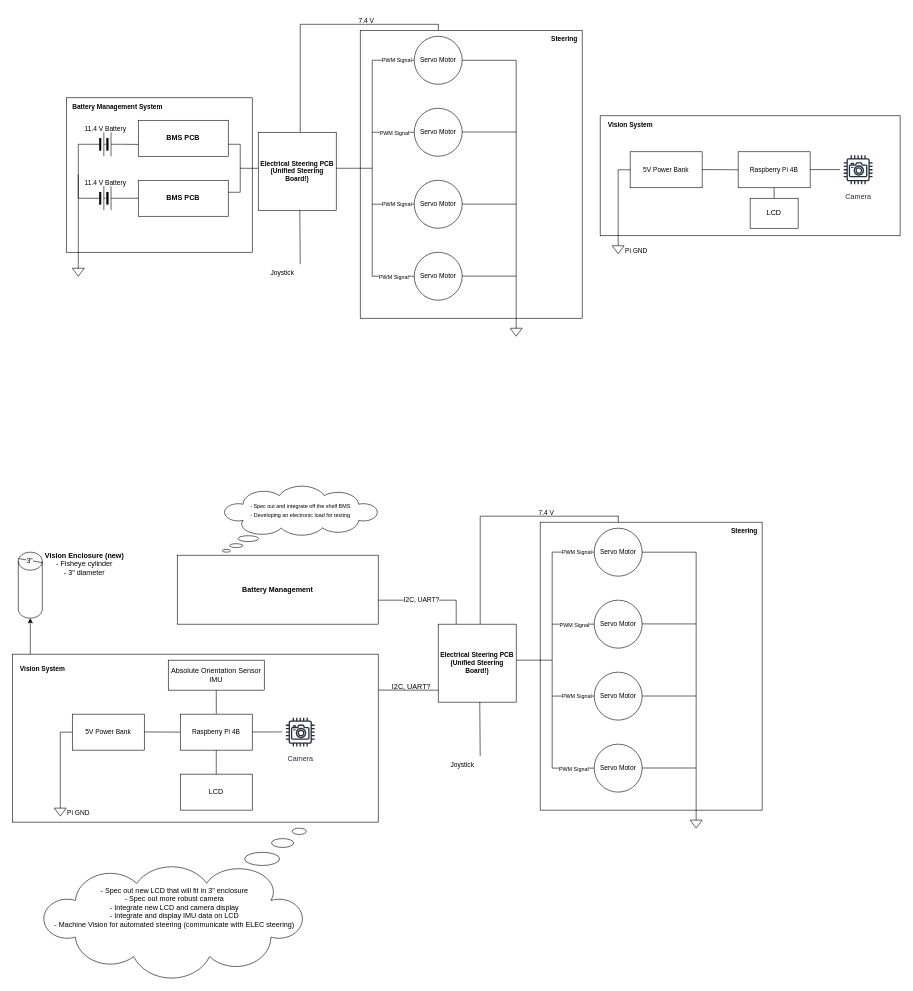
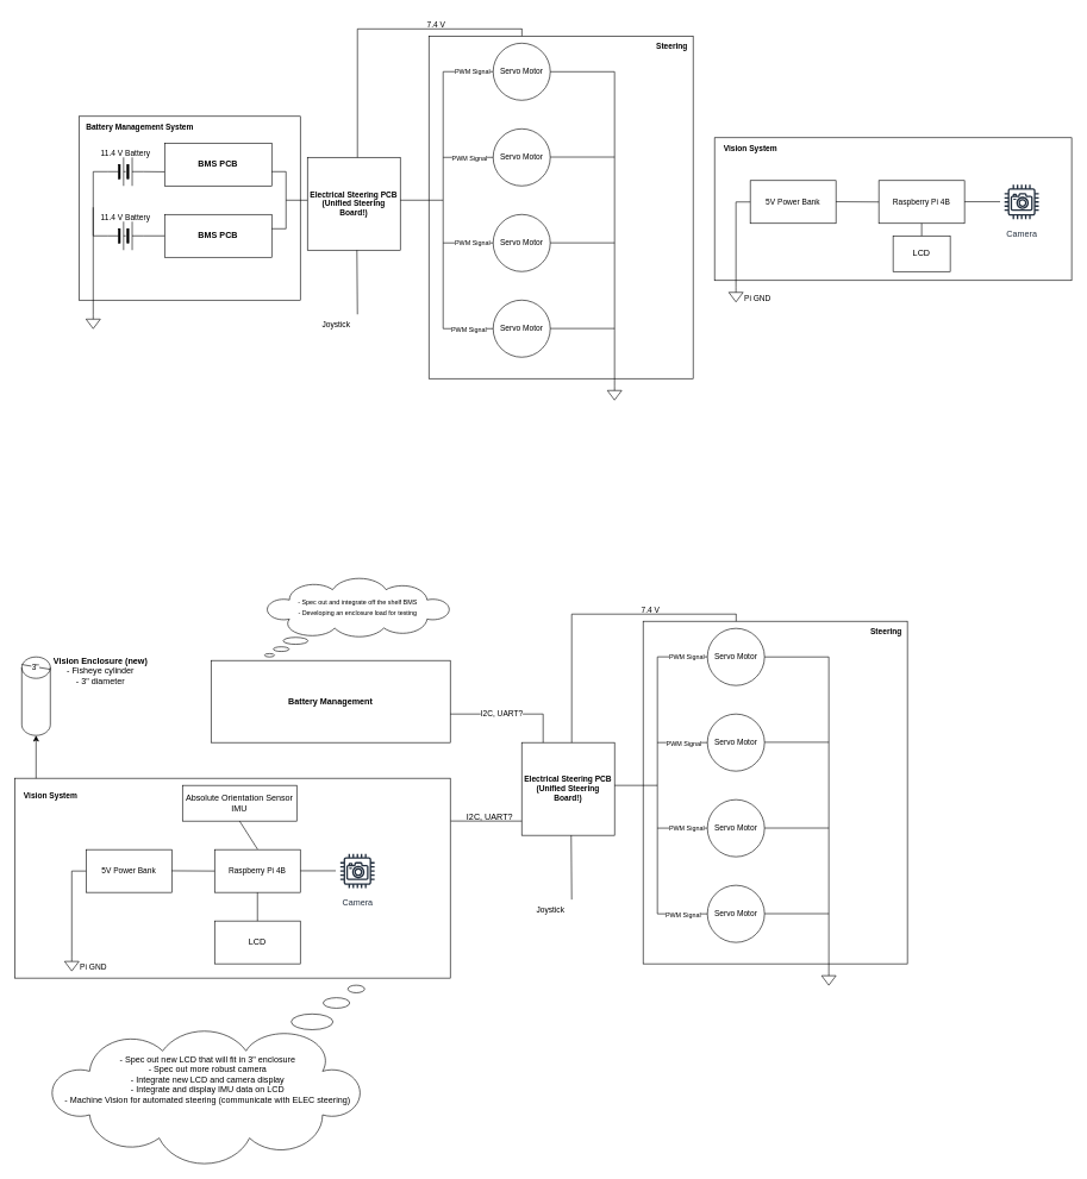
- <mxCell id="124" value="&lt;font style=&quot;font-size: 9px;&quot;&gt;- Spec out and integrate off the shelf BMS&lt;br style=&quot;border-color: var(--border-color);&quot;&gt;&lt;span style=&quot;&quot;&gt;- Developing an electronic load for testing&lt;/span&gt;&lt;/font&gt;" style="text;html=1;align=center;verticalAlign=middle;resizable=0;points=[];autosize=1;strokeColor=none;fillColor=none;" vertex="1" parent="1"><mxGeometry x="405" y="830" width="190" height="40" as="geometry" /></mxCell>
+ <mxCell id="124" value="&lt;font style=&quot;font-size: 9px;&quot;&gt;- Spec out and integrate off the shelf BMS&lt;br style=&quot;border-color: var(--border-color);&quot;&gt;&lt;span style=&quot;&quot;&gt;- Developing an enclosure load for testing&lt;/span&gt;&lt;/font&gt;" style="text;html=1;align=center;verticalAlign=middle;resizable=0;points=[];autosize=1;strokeColor=none;fillColor=none;" vertex="1" parent="1"><mxGeometry x="405" y="830" width="190" height="40" as="geometry" /></mxCell>
- <mxCell id="81" value="Absolute Orientation Sensor IMU" style="rounded=0;whiteSpace=wrap;html=1;" vertex="1" parent="1"><mxGeometry x="280" y="1100" width="160" height="50" as="geometry" /></mxCell>
+ <mxCell id="81" value="Absolute Orientation Sensor IMU" style="rounded=0;whiteSpace=wrap;html=1;" vertex="1" parent="1"><mxGeometry x="255" y="1100" width="160" height="50" as="geometry" /></mxCell>
